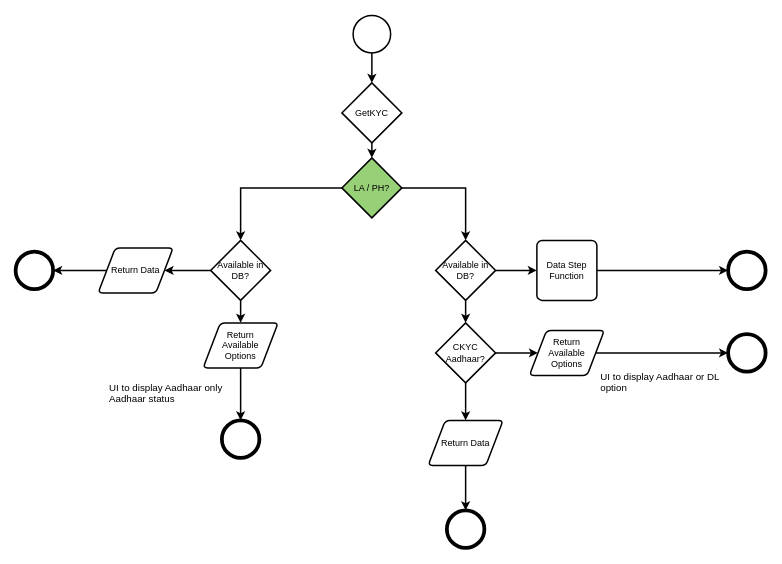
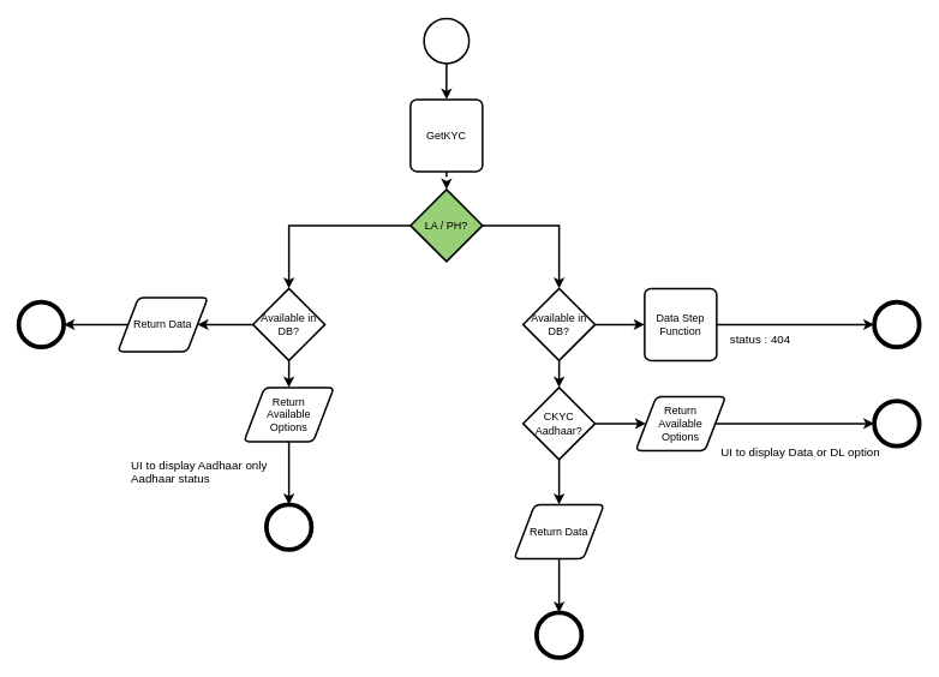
- <mxCell id="4" value="GetKYC" style="rhombus;whiteSpace=wrap;html=1;absoluteArcSize=1;arcSize=14;strokeWidth=2;" vertex="1" parent="1"><mxGeometry x="455" y="110" width="80" height="80" as="geometry" /></mxCell>
+ <mxCell id="4" value="GetKYC" style="rounded=1;whiteSpace=wrap;html=1;absoluteArcSize=1;arcSize=14;strokeWidth=2;" vertex="1" parent="1"><mxGeometry x="455" y="110" width="80" height="80" as="geometry" /></mxCell>
- <mxCell id="29" style="edgeStyle=orthogonalEdgeStyle;rounded=0;orthogonalLoop=1;jettySize=auto;html=1;exitX=0.5;exitY=1;exitDx=0;exitDy=0;entryX=0.5;entryY=0;entryDx=0;entryDy=0;entryPerimeter=0;strokeWidth=2;" edge="1" parent="1" source="4" target="19"><mxGeometry relative="1" as="geometry" /></mxCell>
+ <mxCell id="29" style="edgeStyle=orthogonalEdgeStyle;rounded=0;orthogonalLoop=1;jettySize=auto;html=1;exitX=0.5;exitY=1;exitDx=0;exitDy=0;entryX=0.5;entryY=0;entryDx=0;entryDy=0;entryPerimeter=0;strokeWidth=2;dashed=1;" edge="1" parent="1" source="4" target="19"><mxGeometry relative="1" as="geometry" /></mxCell>
+ <mxCell id="35" value="&lt;h1 style=&quot;font-size: 13px;&quot;&gt;&lt;span style=&quot;background-color: initial; font-size: 13px; font-weight: normal;&quot;&gt;status : 404&lt;/span&gt;&lt;br style=&quot;font-size: 13px;&quot;&gt;&lt;/h1&gt;" style="text;html=1;strokeColor=none;fillColor=none;spacing=5;spacingTop=-20;whiteSpace=wrap;overflow=hidden;rounded=0;fontSize=13;fontFamily=Helvetica;fontColor=default;" vertex="1" parent="1"><mxGeometry x="805" y="370" width="125" height="50" as="geometry" /></mxCell>
- <mxCell id="33" value="&lt;h1 style=&quot;font-size: 13px;&quot;&gt;&lt;span style=&quot;background-color: initial; font-size: 13px; font-weight: normal;&quot;&gt;UI to display Aadhaar or DL option&lt;/span&gt;&lt;br style=&quot;font-size: 13px;&quot;&gt;&lt;/h1&gt;" style="text;html=1;strokeColor=none;fillColor=none;spacing=5;spacingTop=-20;whiteSpace=wrap;overflow=hidden;rounded=0;fontSize=13;fontFamily=Helvetica;fontColor=default;" vertex="1" parent="1"><mxGeometry x="795" y="495" width="190" height="50" as="geometry" /></mxCell>
+ <mxCell id="33" value="&lt;h1 style=&quot;font-size: 13px;&quot;&gt;&lt;span style=&quot;background-color: initial; font-size: 13px; font-weight: normal;&quot;&gt;UI to display Data or DL option&lt;/span&gt;&lt;br style=&quot;font-size: 13px;&quot;&gt;&lt;/h1&gt;" style="text;html=1;strokeColor=none;fillColor=none;spacing=5;spacingTop=-20;whiteSpace=wrap;overflow=hidden;rounded=0;fontSize=13;fontFamily=Helvetica;fontColor=default;" vertex="1" parent="1"><mxGeometry x="795" y="495" width="190" height="50" as="geometry" /></mxCell>
